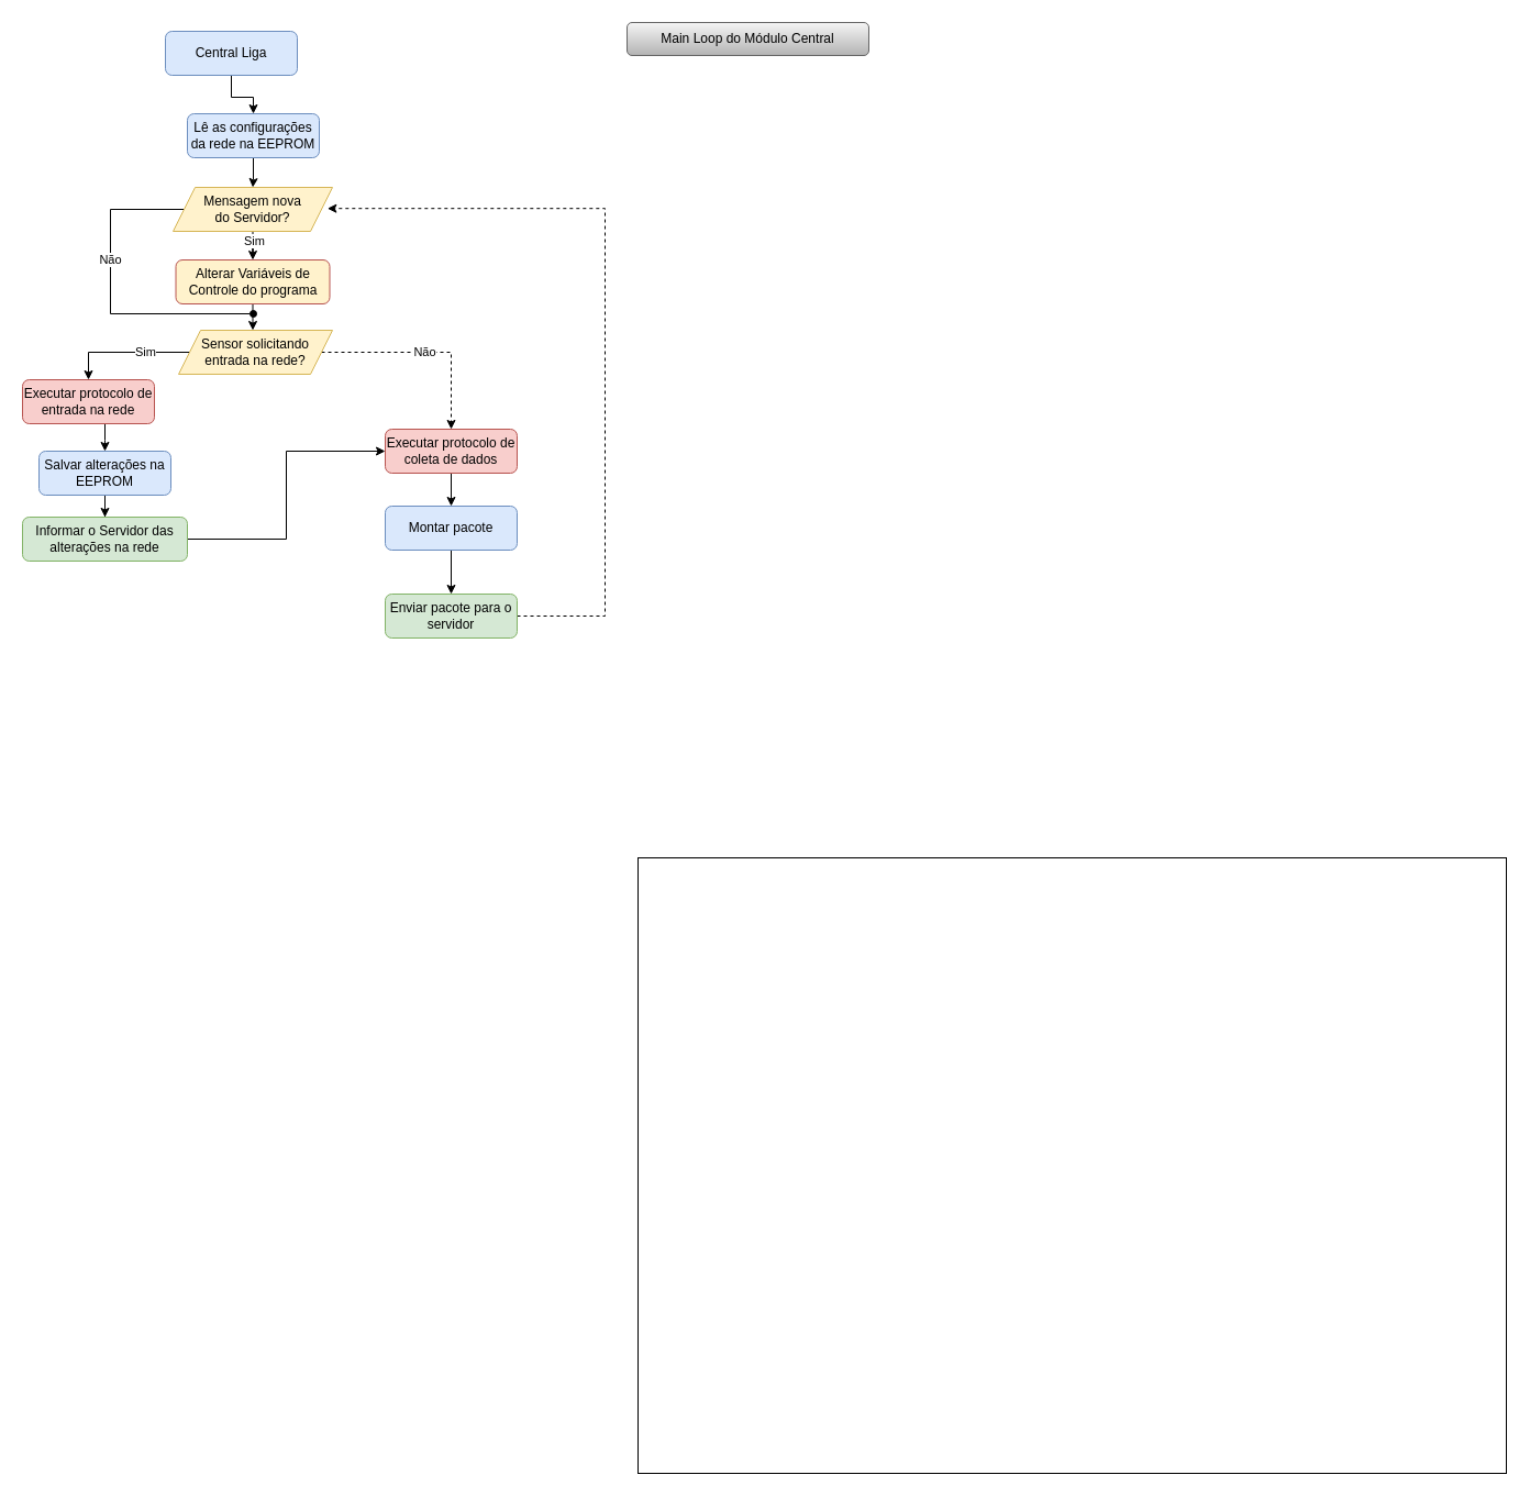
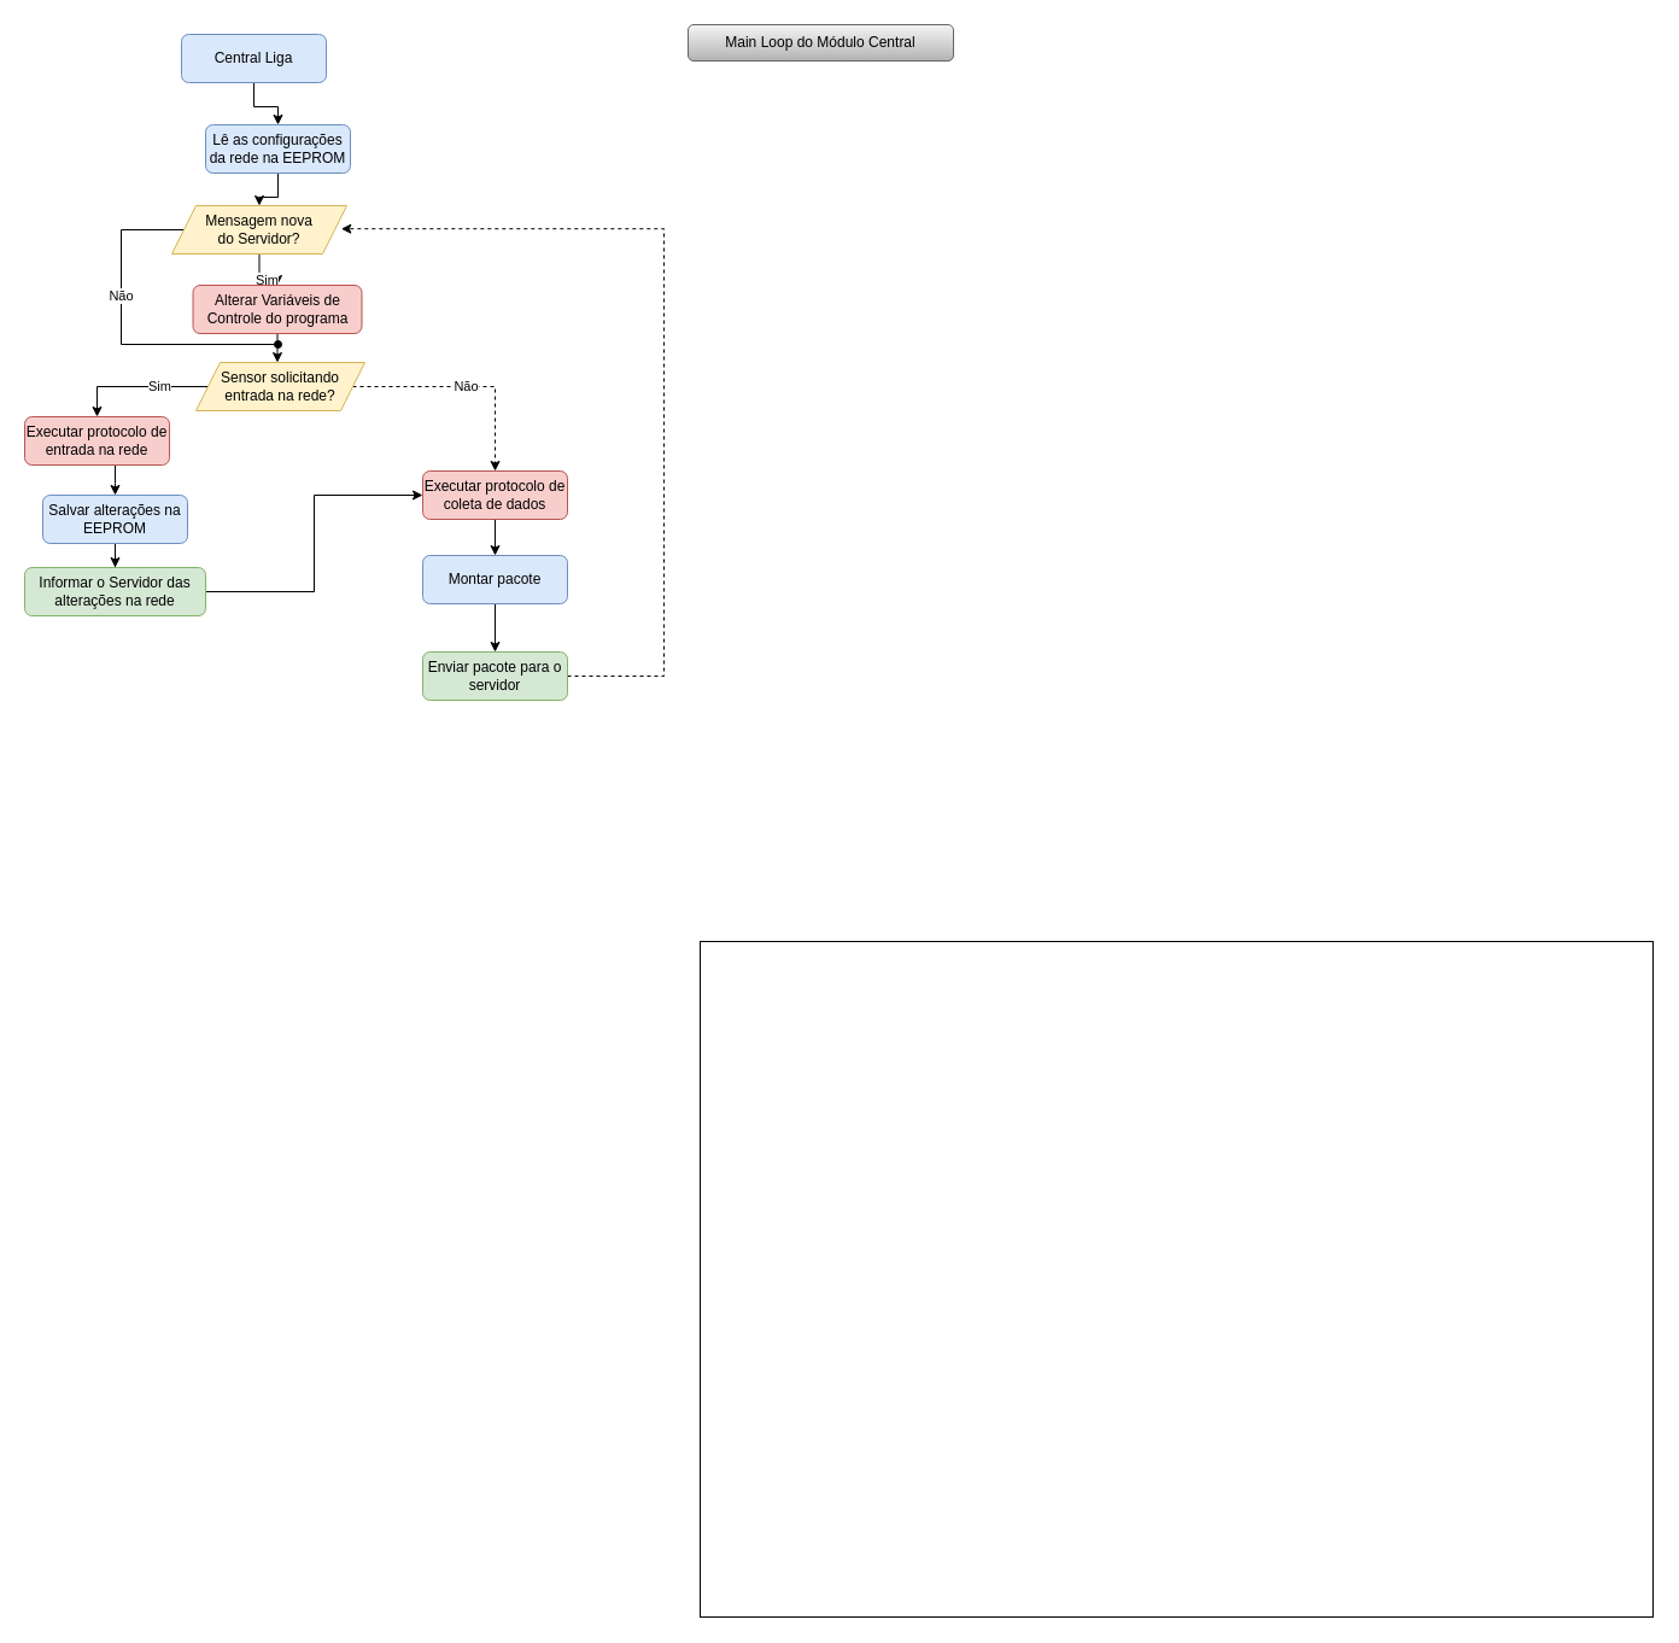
- <mxCell id="10" value="&lt;div&gt;Mensagem nova &lt;br&gt;&lt;/div&gt;&lt;div&gt;do Servidor?&lt;/div&gt;" style="shape=parallelogram;perimeter=parallelogramPerimeter;whiteSpace=wrap;html=1;fixedSize=1;fillColor=#fff2cc;strokeColor=#d6b656;" parent="1" vertex="1"><mxGeometry x="157" y="170" width="145" height="40" as="geometry" /></mxCell>
+ <mxCell id="10" value="&lt;div&gt;Mensagem nova &lt;br&gt;&lt;/div&gt;&lt;div&gt;do Servidor?&lt;/div&gt;" style="shape=parallelogram;perimeter=parallelogramPerimeter;whiteSpace=wrap;html=1;fixedSize=1;fillColor=#fff2cc;strokeColor=#d6b656;" parent="1" vertex="1"><mxGeometry x="142" y="170" width="145" height="40" as="geometry" /></mxCell>
- <mxCell id="12" value="Alterar Variáveis de Controle do programa" style="rounded=1;whiteSpace=wrap;html=1;fontSize=12;glass=0;strokeWidth=1;shadow=0;fillColor=#fff2cc;strokeColor=#b85450;" parent="1" vertex="1"><mxGeometry x="159.5" y="236" width="140" height="40" as="geometry" /></mxCell>
+ <mxCell id="12" value="Alterar Variáveis de Controle do programa" style="rounded=1;whiteSpace=wrap;html=1;fontSize=12;glass=0;strokeWidth=1;shadow=0;fillColor=#f8cecc;strokeColor=#b85450;" parent="1" vertex="1"><mxGeometry x="159.5" y="236" width="140" height="40" as="geometry" /></mxCell>
